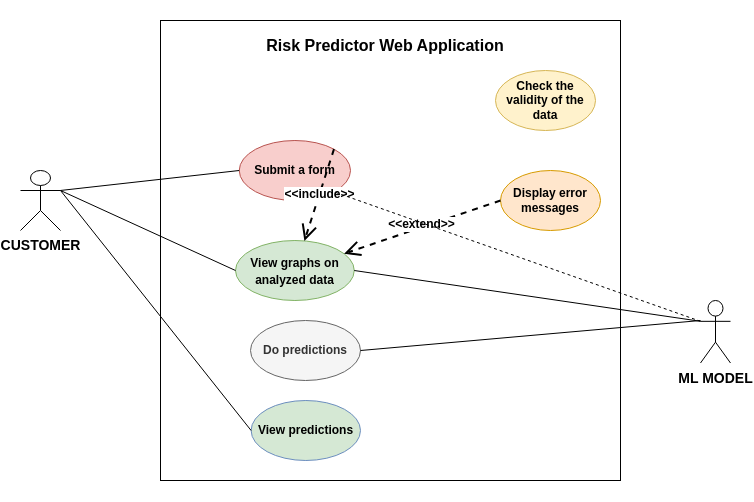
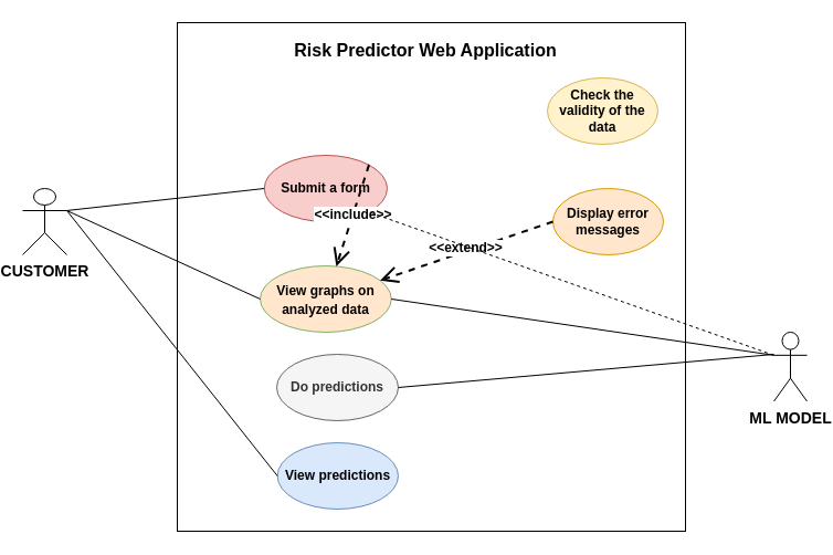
- <mxCell id="10" value="&lt;b&gt;&lt;font style=&quot;font-size: 12px&quot;&gt;View graphs on analyzed data&lt;/font&gt;&lt;/b&gt;" style="ellipse;whiteSpace=wrap;html=1;fontSize=14;fillColor=#d5e8d4;strokeColor=#82b366;" parent="1" vertex="1"><mxGeometry x="235" y="240" width="118.75" height="60" as="geometry" /></mxCell>
+ <mxCell id="10" value="&lt;b&gt;&lt;font style=&quot;font-size: 12px&quot;&gt;View graphs on analyzed data&lt;/font&gt;&lt;/b&gt;" style="ellipse;whiteSpace=wrap;html=1;fontSize=14;fillColor=#ffe6cc;strokeColor=#82b366;" parent="1" vertex="1"><mxGeometry x="235" y="240" width="118.75" height="60" as="geometry" /></mxCell>
- <mxCell id="7" value="&lt;b&gt;View predictions&lt;/b&gt;" style="ellipse;whiteSpace=wrap;html=1;fillColor=#d5e8d4;strokeColor=#6c8ebf;" parent="1" vertex="1"><mxGeometry x="250.63" y="400" width="109.37" height="60" as="geometry" /></mxCell>
+ <mxCell id="7" value="&lt;b&gt;View predictions&lt;/b&gt;" style="ellipse;whiteSpace=wrap;html=1;fillColor=#dae8fc;strokeColor=#6c8ebf;" parent="1" vertex="1"><mxGeometry x="250.63" y="400" width="109.37" height="60" as="geometry" /></mxCell>
